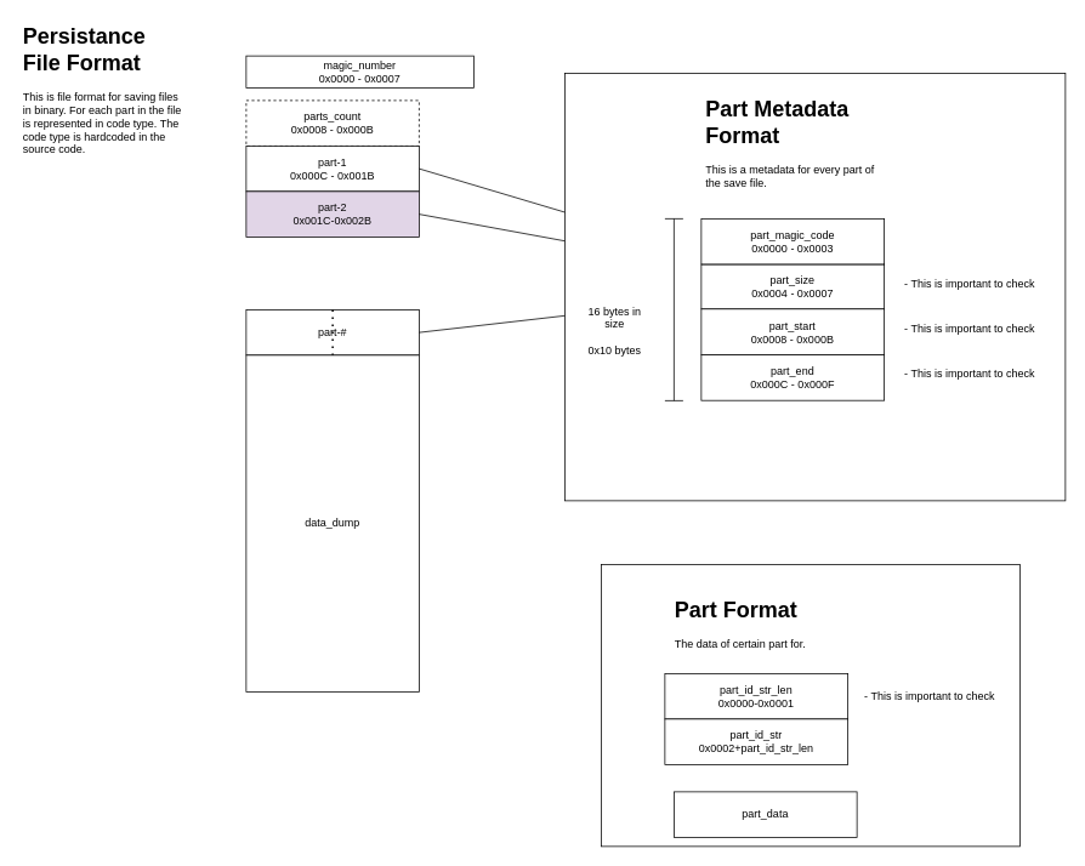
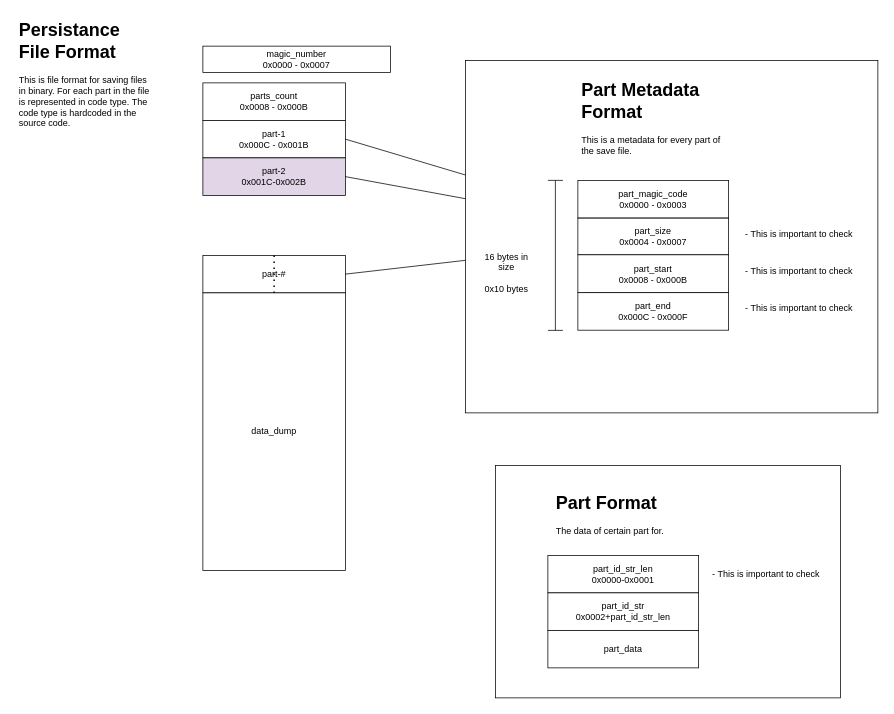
- <mxCell id="4" value="parts_count&lt;br&gt;0x0008 - 0x000B" style="rounded=0;whiteSpace=wrap;html=1;dashed=1;" parent="1" vertex="1"><mxGeometry x="270" y="110" width="190" height="50" as="geometry" /></mxCell>
+ <mxCell id="4" value="parts_count&lt;br&gt;0x0008 - 0x000B" style="rounded=0;whiteSpace=wrap;html=1;" parent="1" vertex="1"><mxGeometry x="270" y="110" width="190" height="50" as="geometry" /></mxCell>
- <mxCell id="30" value="part_data&lt;br&gt;" style="rounded=0;whiteSpace=wrap;html=1;" vertex="1" parent="1"><mxGeometry x="740" y="870" width="201" height="50" as="geometry" /></mxCell>
+ <mxCell id="30" value="part_data&lt;br&gt;" style="rounded=0;whiteSpace=wrap;html=1;" vertex="1" parent="1"><mxGeometry x="730" y="840" width="201" height="50" as="geometry" /></mxCell>
